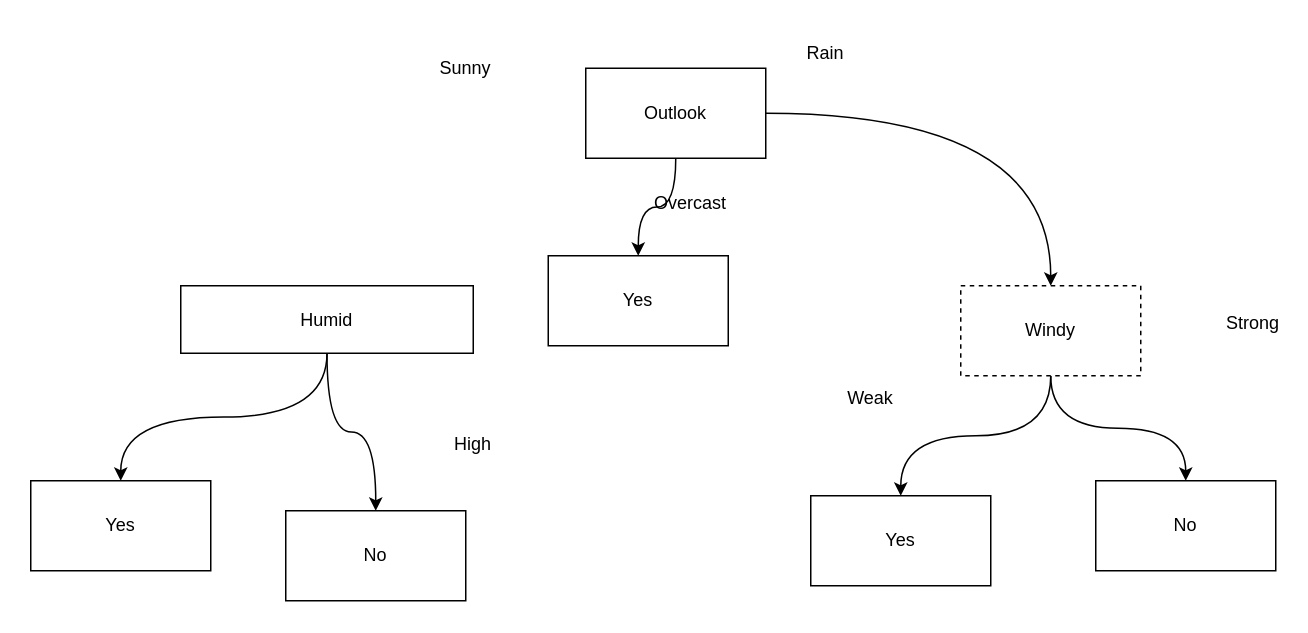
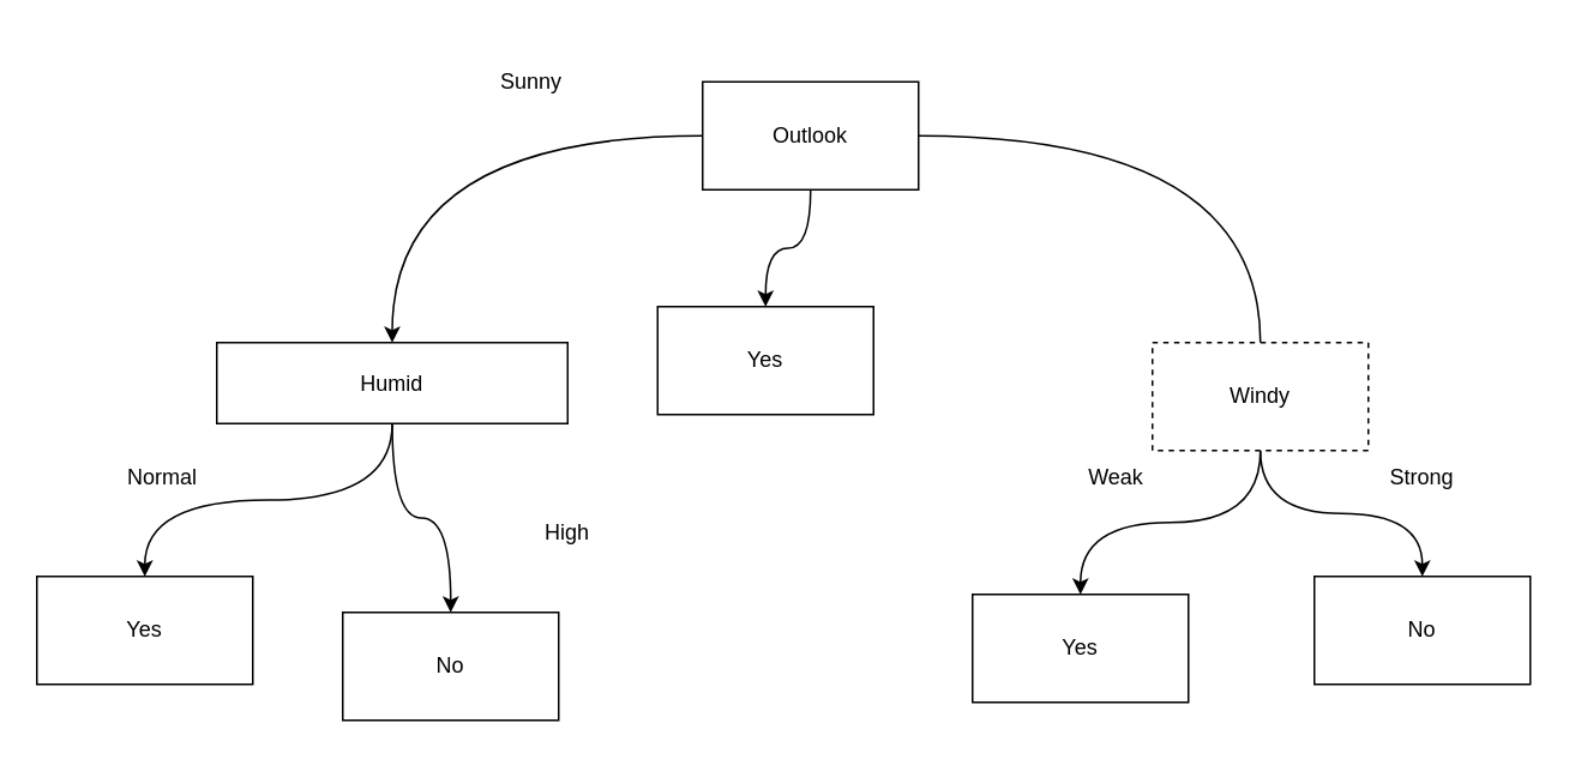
- <mxCell id="12" value="Rain" style="text;html=1;strokeColor=none;fillColor=none;align=center;verticalAlign=middle;whiteSpace=wrap;rounded=0;" vertex="1" parent="1"><mxGeometry x="520" y="20" width="60" height="30" as="geometry" /></mxCell>
- <mxCell id="13" value="Sunny" style="text;html=1;strokeColor=none;fillColor=none;align=center;verticalAlign=middle;whiteSpace=wrap;rounded=0;" vertex="1" parent="1"><mxGeometry x="280" y="30" width="60" height="30" as="geometry" /></mxCell>
+ <mxCell id="13" value="Sunny" style="text;html=1;strokeColor=none;fillColor=none;align=center;verticalAlign=middle;whiteSpace=wrap;rounded=0;" vertex="1" parent="1"><mxGeometry x="265" y="30" width="60" height="30" as="geometry" /></mxCell>
+ <mxCell id="2" style="edgeStyle=orthogonalEdgeStyle;rounded=0;orthogonalLoop=1;jettySize=auto;html=1;entryX=0.5;entryY=0;entryDx=0;entryDy=0;curved=1;" edge="1" parent="1" source="5" target="8"><mxGeometry relative="1" as="geometry" /></mxCell>
- <mxCell id="3" style="edgeStyle=orthogonalEdgeStyle;curved=1;rounded=0;orthogonalLoop=1;jettySize=auto;html=1;entryX=0.5;entryY=0;entryDx=0;entryDy=0;" edge="1" parent="1" source="5" target="11"><mxGeometry relative="1" as="geometry" /></mxCell>
+ <mxCell id="3" style="edgeStyle=orthogonalEdgeStyle;curved=1;rounded=0;orthogonalLoop=1;jettySize=auto;html=1;entryX=0.5;entryY=0;entryDx=0;entryDy=0;endArrow=none;" edge="1" parent="1" source="5" target="11"><mxGeometry relative="1" as="geometry" /></mxCell>
- <mxCell id="23" value="Overcast" style="text;html=1;strokeColor=none;fillColor=none;align=center;verticalAlign=middle;whiteSpace=wrap;rounded=0;" vertex="1" parent="1"><mxGeometry x="430" y="120" width="60" height="30" as="geometry" /></mxCell>
- <mxCell id="15" value="Strong" style="text;html=1;strokeColor=none;fillColor=none;align=center;verticalAlign=middle;whiteSpace=wrap;rounded=0;" vertex="1" parent="1"><mxGeometry x="805" y="200" width="60" height="30" as="geometry" /></mxCell>
+ <mxCell id="15" value="Strong" style="text;html=1;strokeColor=none;fillColor=none;align=center;verticalAlign=middle;whiteSpace=wrap;rounded=0;" vertex="1" parent="1"><mxGeometry x="760" y="250" width="60" height="30" as="geometry" /></mxCell>
+ <mxCell id="21" value="Normal" style="text;html=1;strokeColor=none;fillColor=none;align=center;verticalAlign=middle;whiteSpace=wrap;rounded=0;" vertex="1" parent="1"><mxGeometry y="250" width="60" height="30" as="geometry" x="60" /></mxCell>
- <mxCell id="19" value="Weak" style="text;html=1;strokeColor=none;fillColor=none;align=center;verticalAlign=middle;whiteSpace=wrap;rounded=0;" vertex="1" parent="1"><mxGeometry x="550" y="250" width="60" height="30" as="geometry" /></mxCell>
+ <mxCell id="19" value="Weak" style="text;html=1;strokeColor=none;fillColor=none;align=center;verticalAlign=middle;whiteSpace=wrap;rounded=0;" vertex="1" parent="1"><mxGeometry x="590" y="250" width="60" height="30" as="geometry" /></mxCell>
